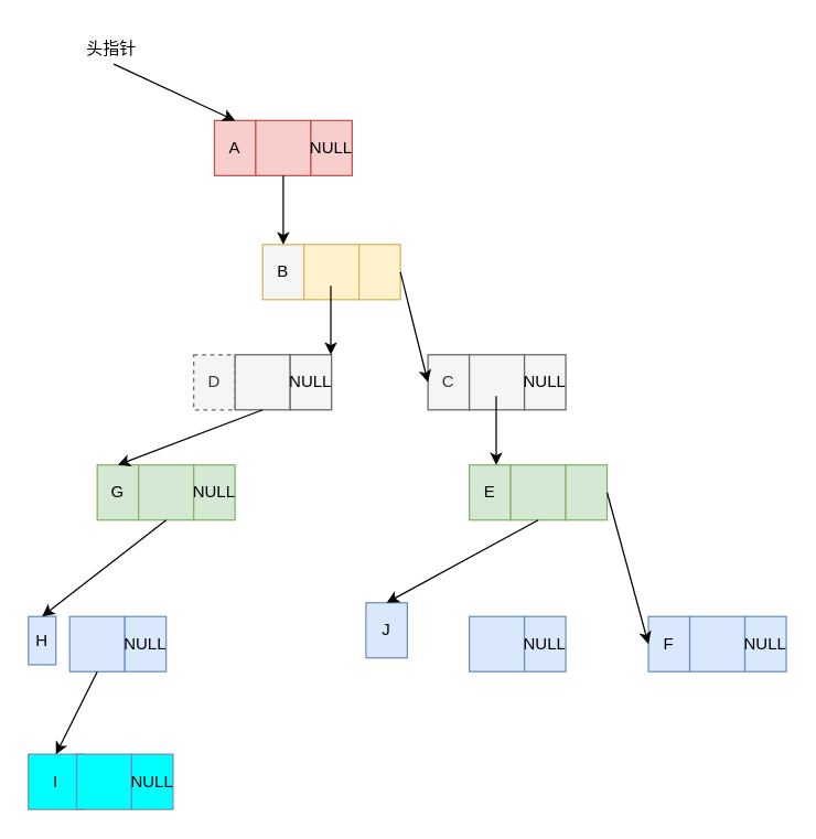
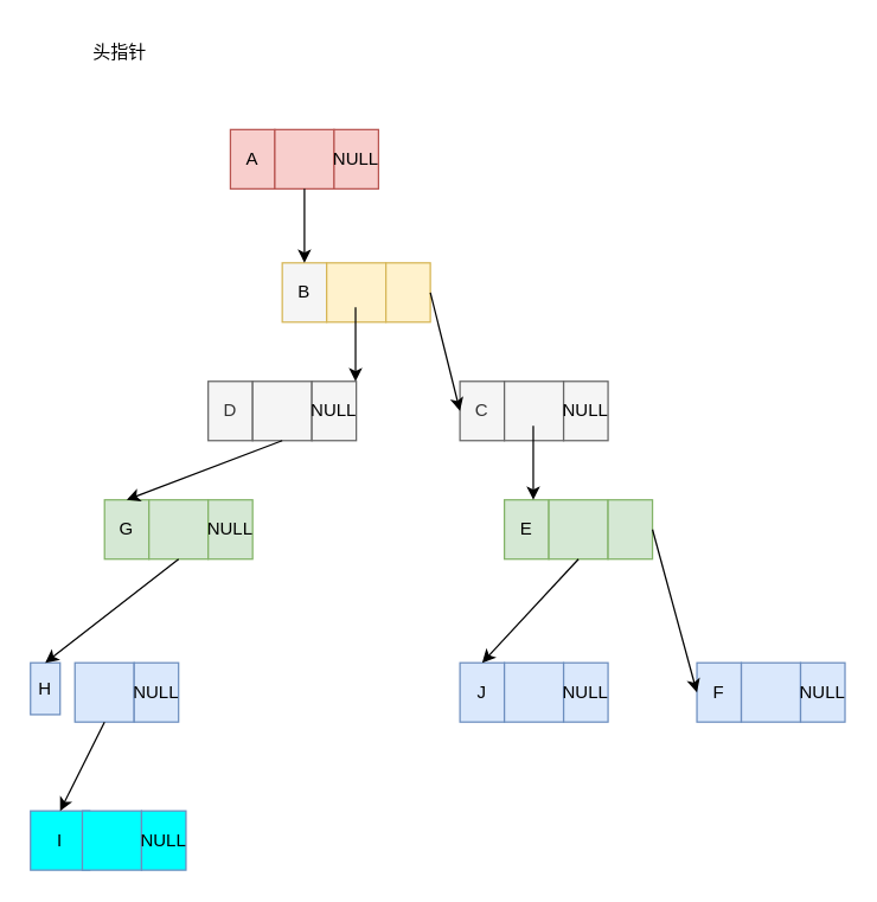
- <mxCell id="41" value="" style="endArrow=classic;html=1;exitX=0.533;exitY=0.867;exitDx=0;exitDy=0;exitPerimeter=0;entryX=0.5;entryY=0;entryDx=0;entryDy=0;" edge="1" parent="1" source="40" target="2"><mxGeometry width="50" height="50" relative="1" as="geometry"><mxPoint x="310" y="147" as="sourcePoint" /><mxPoint x="360" y="97" as="targetPoint" /></mxGeometry></mxCell>
- <mxCell id="11" value="D" style="rounded=0;whiteSpace=wrap;html=1;fillColor=#f5f5f5;fontColor=#333333;strokeColor=#666666;dashed=1;" vertex="1" parent="1"><mxGeometry x="140" y="257" width="30" height="40" as="geometry" /></mxCell>
+ <mxCell id="11" value="D" style="rounded=0;whiteSpace=wrap;html=1;fillColor=#f5f5f5;fontColor=#333333;strokeColor=#666666;" vertex="1" parent="1"><mxGeometry x="140" y="257" width="30" height="40" as="geometry" /></mxCell>
- <mxCell id="29" value="J" style="rounded=0;whiteSpace=wrap;html=1;fillColor=#dae8fc;strokeColor=#6c8ebf;" vertex="1" parent="1"><mxGeometry x="265" y="437" width="30" height="40" as="geometry" /></mxCell>
+ <mxCell id="29" value="J" style="rounded=0;whiteSpace=wrap;html=1;fillColor=#dae8fc;strokeColor=#6c8ebf;" vertex="1" parent="1"><mxGeometry x="310" y="447" width="30" height="40" as="geometry" /></mxCell>
